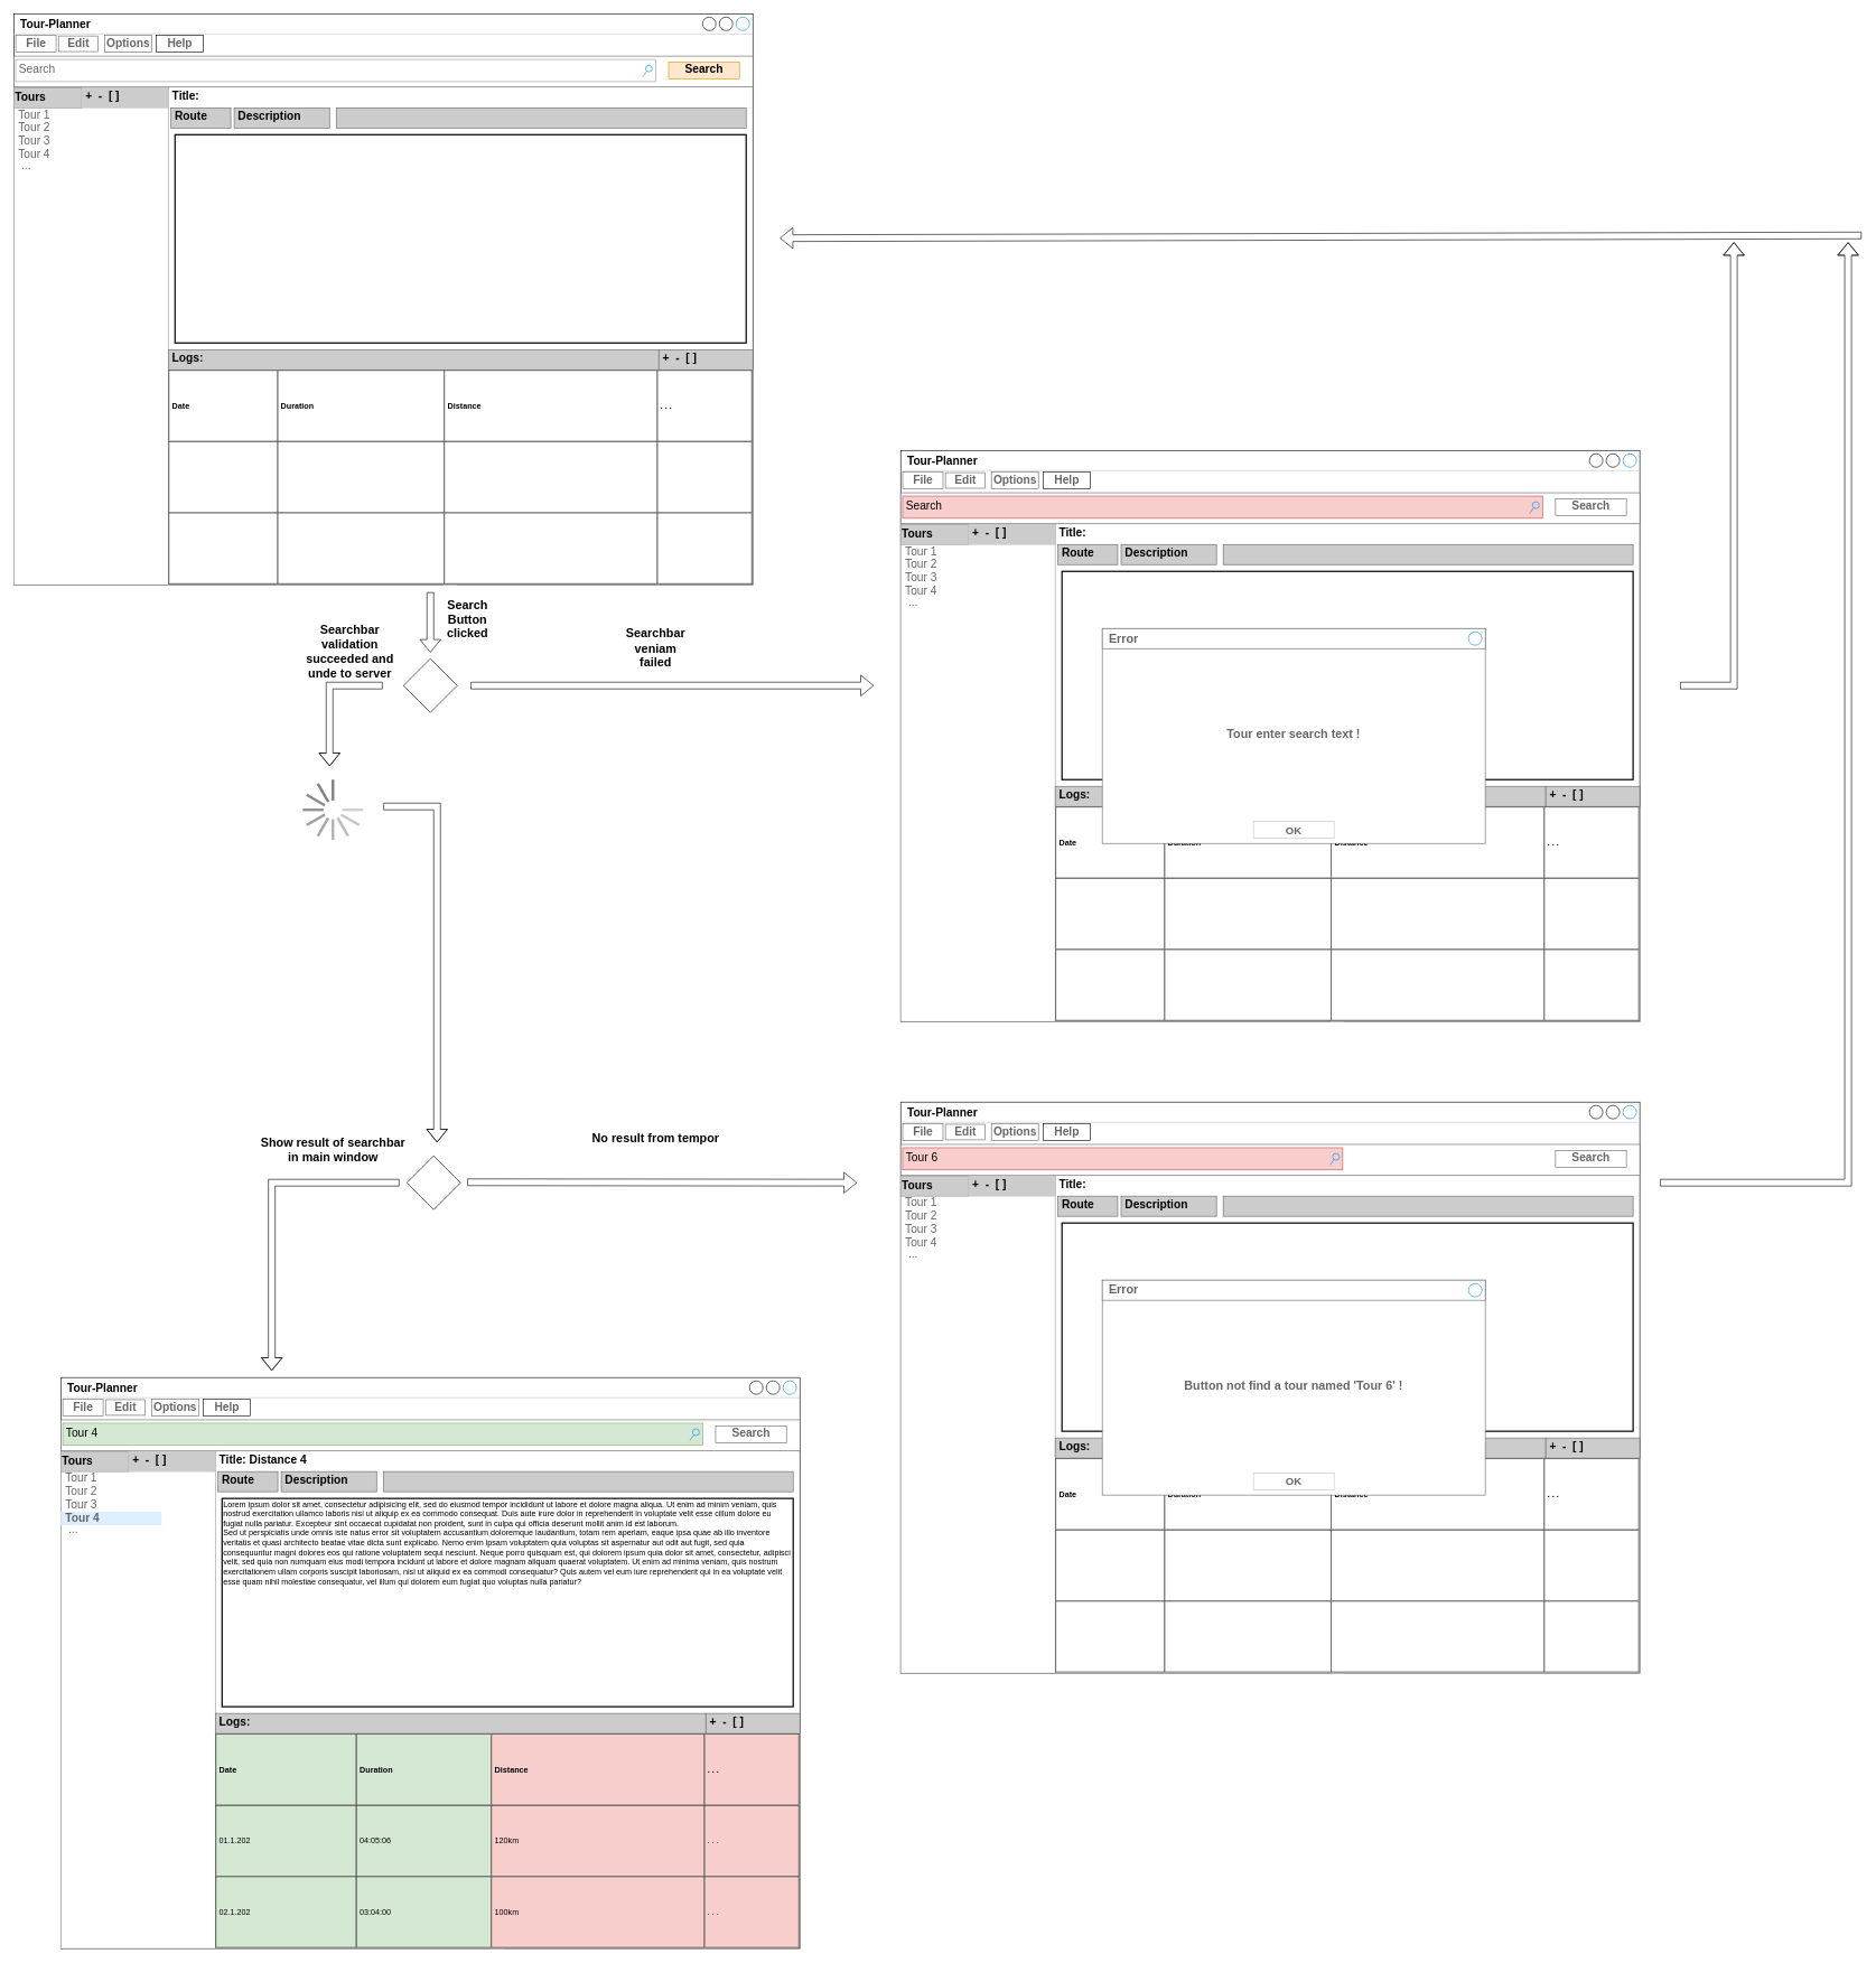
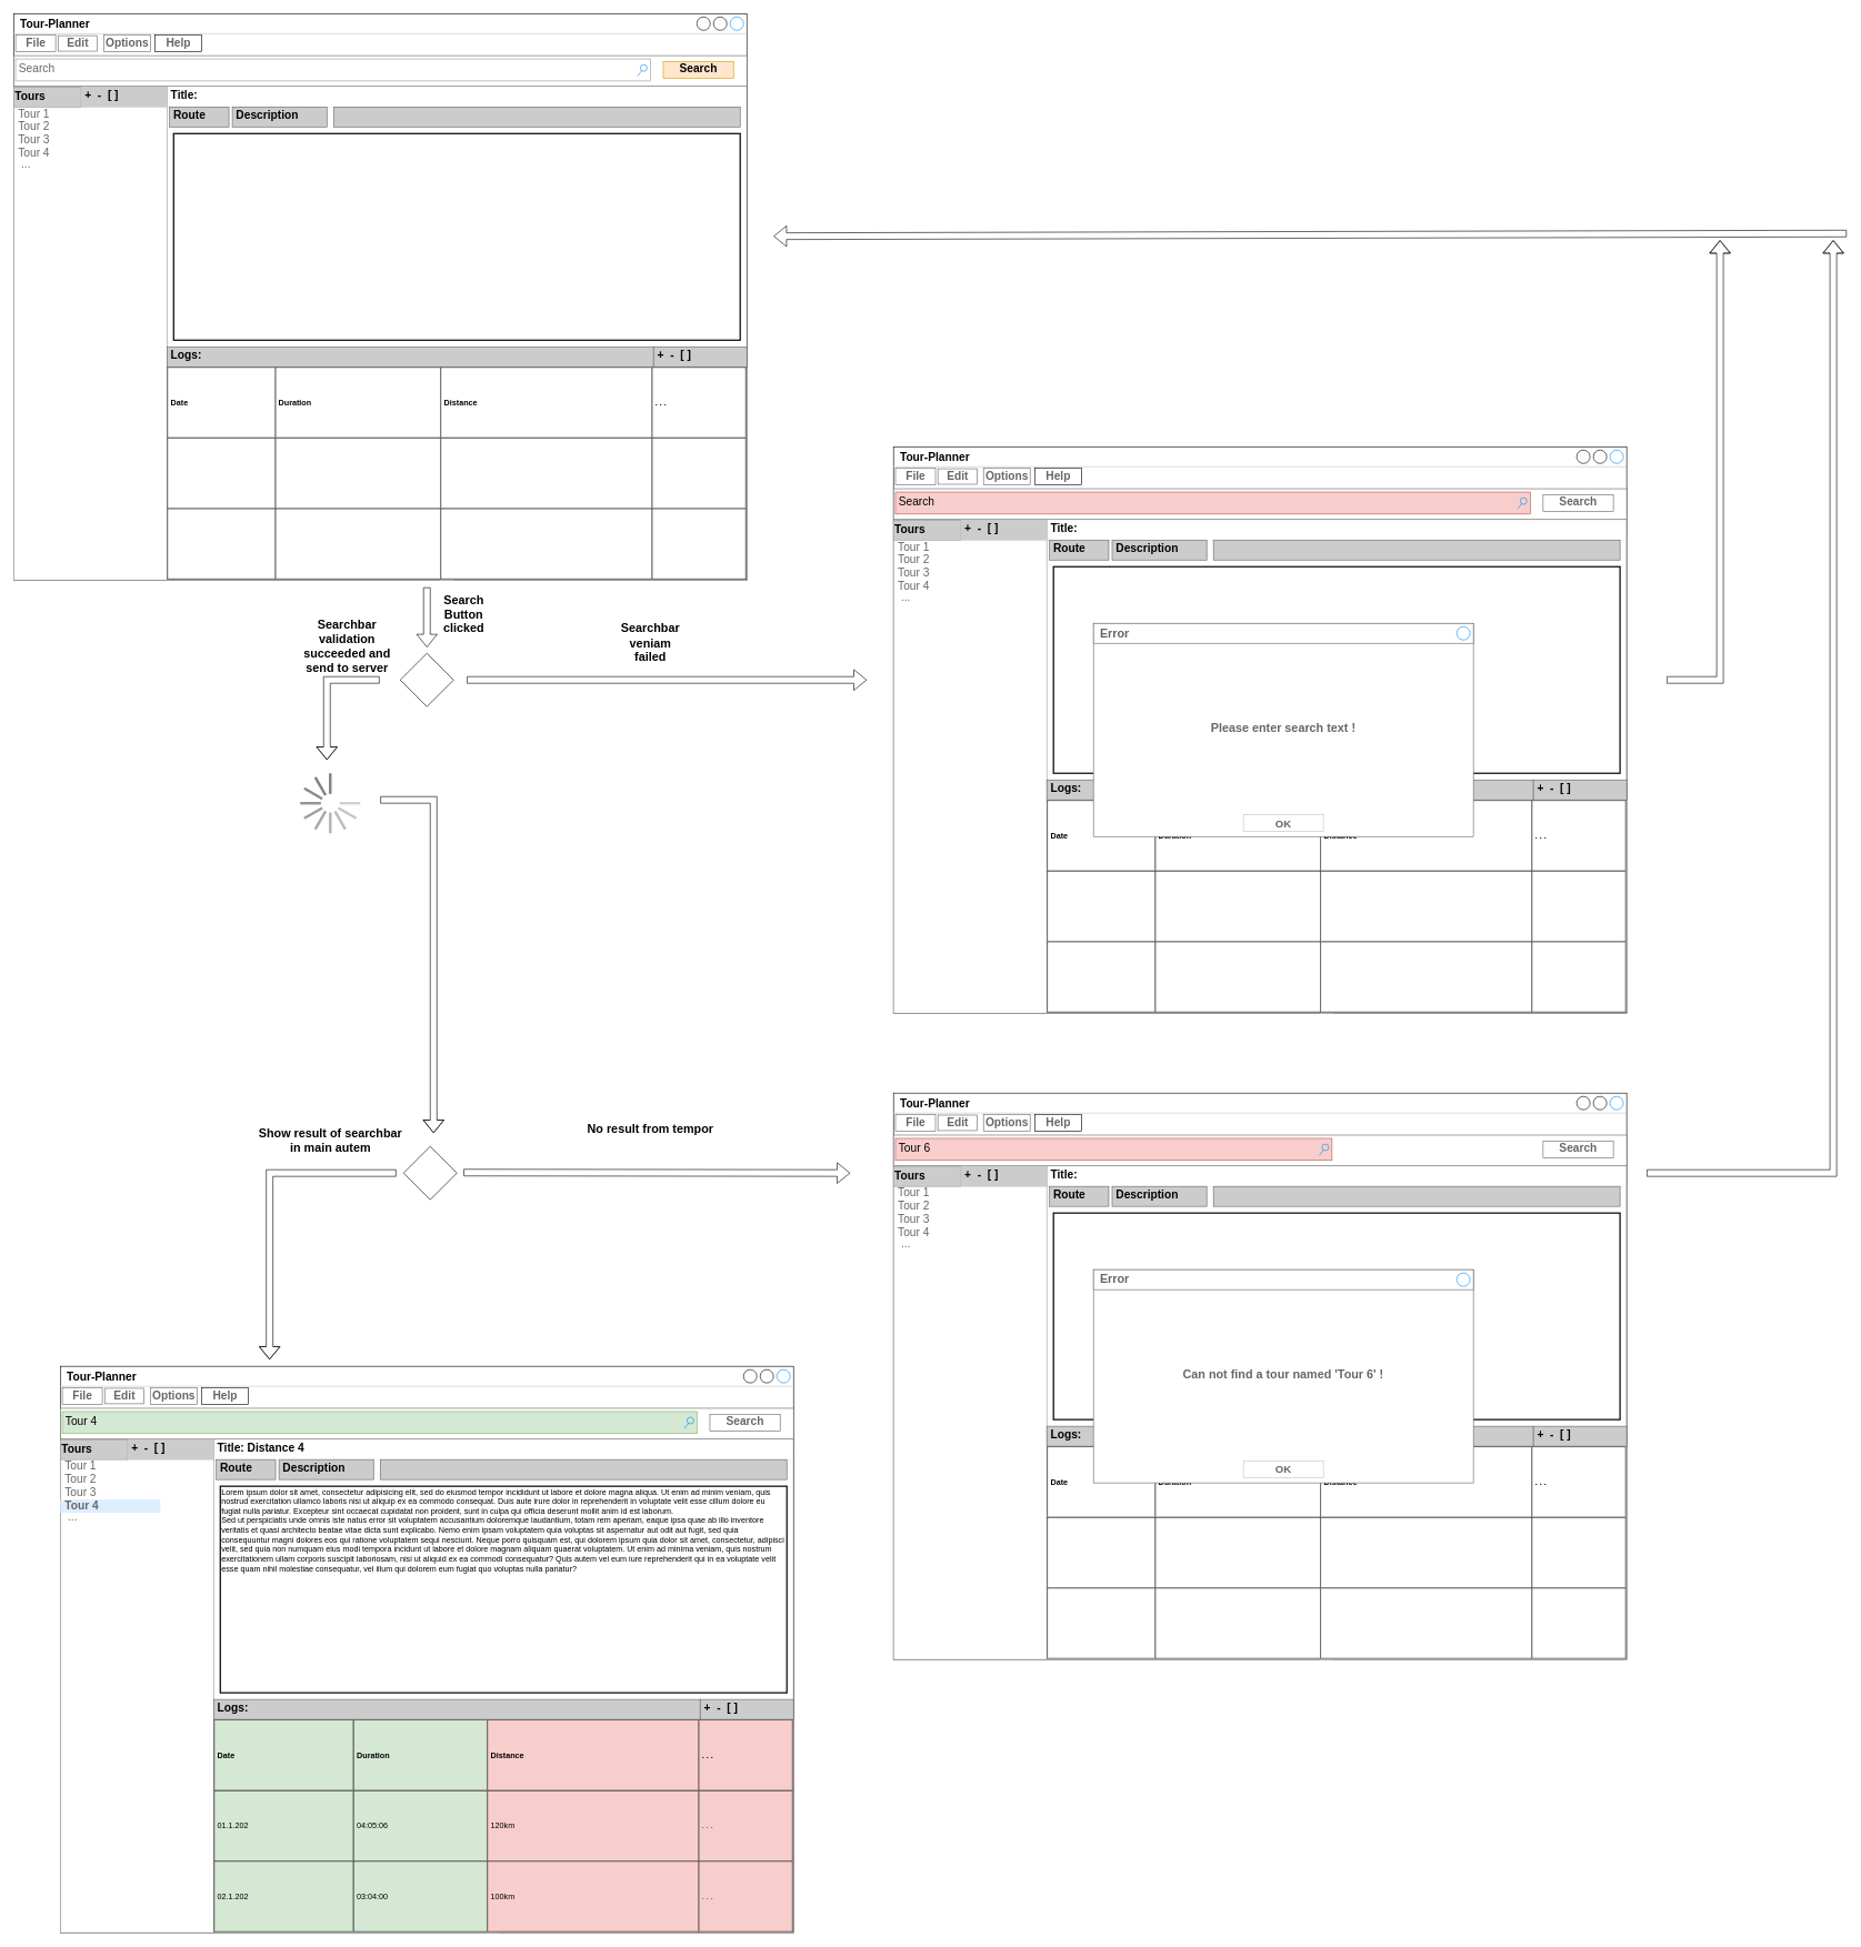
- <mxCell id="124" value="&lt;b&gt;Searchbar&lt;br&gt;validation&lt;br&gt;succeeded and&lt;br&gt;unde to server&lt;br&gt;&lt;/b&gt;" style="text;html=1;align=center;verticalAlign=middle;resizable=0;points=[];autosize=1;strokeColor=none;fillColor=none;fontSize=18;fontColor=#000000;" vertex="1" parent="1"><mxGeometry x="445" y="925" width="150" height="90" as="geometry" /></mxCell>
+ <mxCell id="124" value="&lt;b&gt;Searchbar&lt;br&gt;validation&lt;br&gt;succeeded and&lt;br&gt;send to server&lt;br&gt;&lt;/b&gt;" style="text;html=1;align=center;verticalAlign=middle;resizable=0;points=[];autosize=1;strokeColor=none;fillColor=none;fontSize=18;fontColor=#000000;" vertex="1" parent="1"><mxGeometry x="445" y="925" width="150" height="90" as="geometry" /></mxCell>
- <mxCell id="86" value="&lt;b style=&quot;font-size: 18px&quot;&gt;&lt;br&gt;&lt;br&gt;&lt;br&gt;&lt;br&gt;&lt;br&gt;Tour enter search text !&lt;/b&gt;" style="strokeWidth=1;shadow=0;dashed=0;align=center;html=1;shape=mxgraph.mockup.containers.rrect;rSize=0;strokeColor=#666666;fontColor=#666666;fontSize=17;verticalAlign=top;whiteSpace=wrap;fillColor=#ffffff;spacingTop=32;" vertex="1" parent="1"><mxGeometry x="1640" y="935" width="570" height="320" as="geometry" /></mxCell>
+ <mxCell id="86" value="&lt;b style=&quot;font-size: 18px&quot;&gt;&lt;br&gt;&lt;br&gt;&lt;br&gt;&lt;br&gt;&lt;br&gt;Please enter search text !&lt;/b&gt;" style="strokeWidth=1;shadow=0;dashed=0;align=center;html=1;shape=mxgraph.mockup.containers.rrect;rSize=0;strokeColor=#666666;fontColor=#666666;fontSize=17;verticalAlign=top;whiteSpace=wrap;fillColor=#ffffff;spacingTop=32;" vertex="1" parent="1"><mxGeometry x="1640" y="935" width="570" height="320" as="geometry" /></mxCell>
- <mxCell id="126" value="&lt;b&gt;Show result of searchbar&lt;br&gt;in main window&lt;br&gt;&lt;/b&gt;" style="text;html=1;align=center;verticalAlign=middle;resizable=0;points=[];autosize=1;strokeColor=none;fillColor=none;fontSize=18;fontColor=#000000;" vertex="1" parent="1"><mxGeometry x="380" y="1687" width="230" height="50" as="geometry" /></mxCell>
+ <mxCell id="126" value="&lt;b&gt;Show result of searchbar&lt;br&gt;in main autem&lt;br&gt;&lt;/b&gt;" style="text;html=1;align=center;verticalAlign=middle;resizable=0;points=[];autosize=1;strokeColor=none;fillColor=none;fontSize=18;fontColor=#000000;" vertex="1" parent="1"><mxGeometry x="380" y="1687" width="230" height="50" as="geometry" /></mxCell>
- <mxCell id="115" value="&lt;b style=&quot;font-size: 18px&quot;&gt;&lt;br&gt;&lt;br&gt;&lt;br&gt;&lt;br&gt;&lt;br&gt;Button not find a tour named 'Tour 6' !&lt;/b&gt;" style="strokeWidth=1;shadow=0;dashed=0;align=center;html=1;shape=mxgraph.mockup.containers.rrect;rSize=0;strokeColor=#666666;fontColor=#666666;fontSize=17;verticalAlign=top;whiteSpace=wrap;fillColor=#ffffff;spacingTop=32;" vertex="1" parent="1"><mxGeometry x="1640" y="1905" width="570" height="320" as="geometry" /></mxCell>
+ <mxCell id="115" value="&lt;b style=&quot;font-size: 18px&quot;&gt;&lt;br&gt;&lt;br&gt;&lt;br&gt;&lt;br&gt;&lt;br&gt;Can not find a tour named 'Tour 6' !&lt;/b&gt;" style="strokeWidth=1;shadow=0;dashed=0;align=center;html=1;shape=mxgraph.mockup.containers.rrect;rSize=0;strokeColor=#666666;fontColor=#666666;fontSize=17;verticalAlign=top;whiteSpace=wrap;fillColor=#ffffff;spacingTop=32;" vertex="1" parent="1"><mxGeometry x="1640" y="1905" width="570" height="320" as="geometry" /></mxCell>
